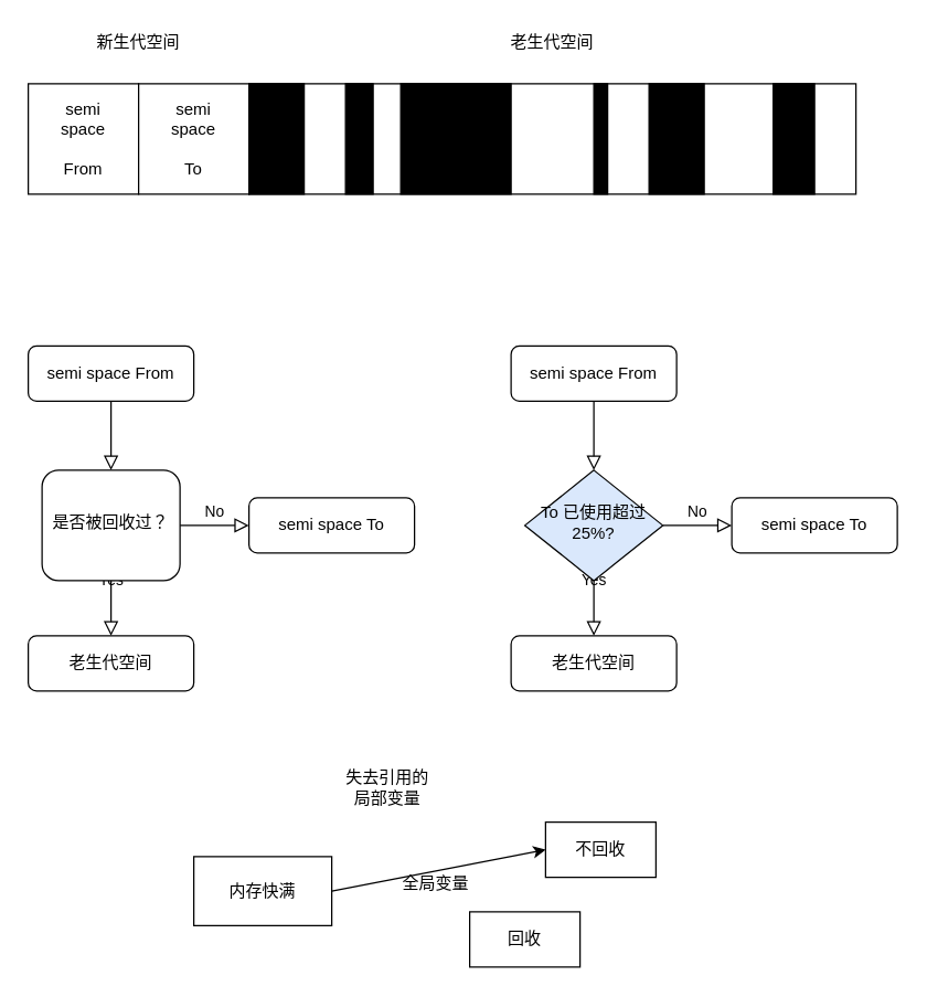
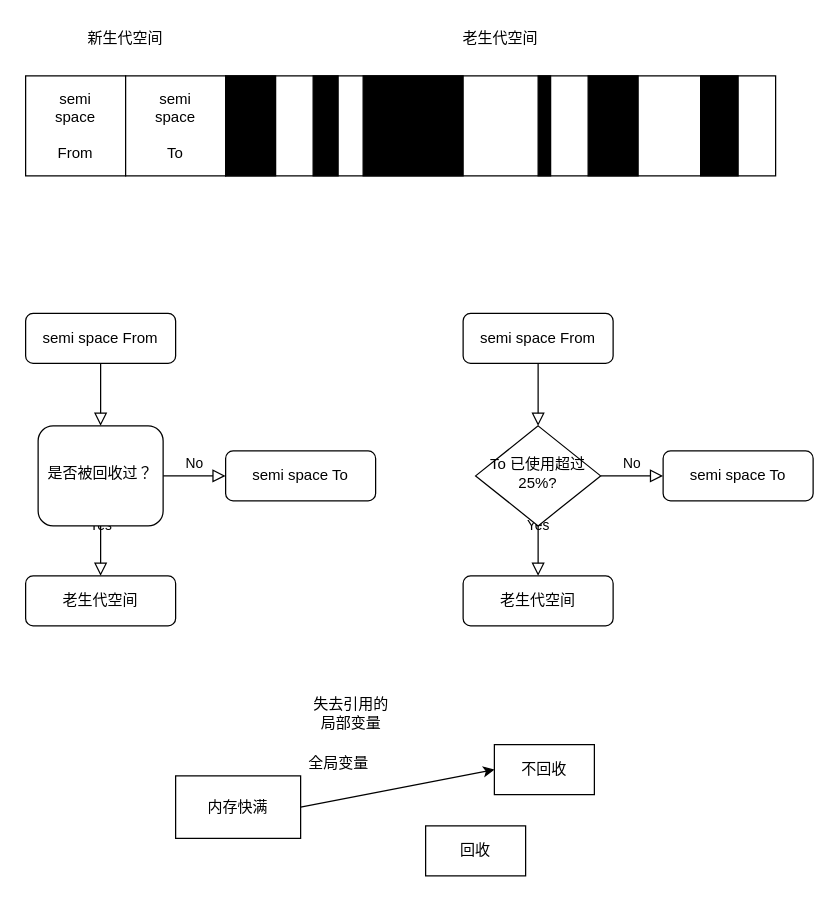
- <mxCell id="24" value="To 已使用超过25%?" style="rhombus;whiteSpace=wrap;html=1;shadow=0;fontFamily=Helvetica;fontSize=12;align=center;strokeWidth=1;spacing=6;spacingTop=-4;fillColor=#dae8fc;" vertex="1" parent="1"><mxGeometry x="380" y="340" width="100" height="80" as="geometry" /></mxCell>
+ <mxCell id="24" value="To 已使用超过25%?" style="rhombus;whiteSpace=wrap;html=1;shadow=0;fontFamily=Helvetica;fontSize=12;align=center;strokeWidth=1;spacing=6;spacingTop=-4;" vertex="1" parent="1"><mxGeometry x="380" y="340" width="100" height="80" as="geometry" /></mxCell>
- <mxCell id="31" value="全局变量" style="text;html=1;align=center;verticalAlign=middle;resizable=0;points=[];autosize=1;" vertex="1" parent="1"><mxGeometry x="285" y="630" width="60" height="20" as="geometry" /></mxCell>
+ <mxCell id="31" value="全局变量" style="text;html=1;align=center;verticalAlign=middle;resizable=0;points=[];autosize=1;" vertex="1" parent="1"><mxGeometry x="240" y="600" width="60" height="20" as="geometry" /></mxCell>
